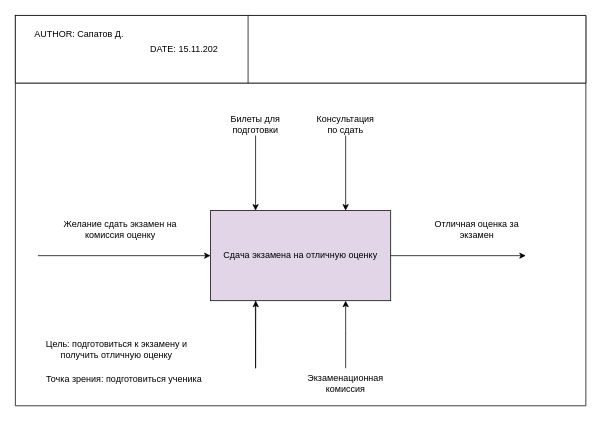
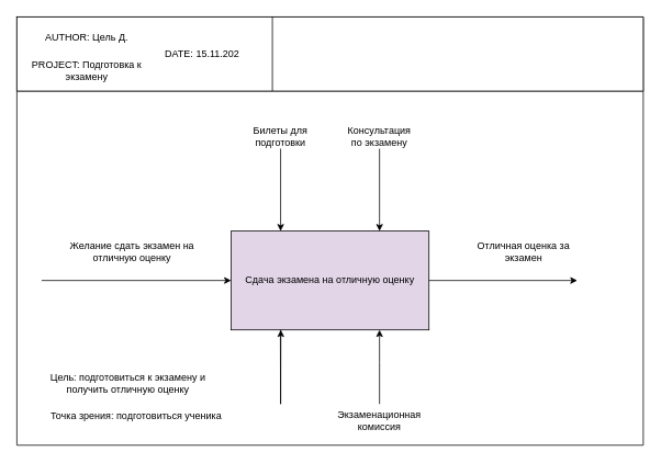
- <mxCell id="19" value="AUTHOR: Сапатов Д." style="text;html=1;strokeColor=none;fillColor=none;align=center;verticalAlign=middle;whiteSpace=wrap;rounded=0;" parent="1" vertex="1"><mxGeometry x="30" y="30" width="150" height="30" as="geometry" /></mxCell>
+ <mxCell id="19" value="AUTHOR: Цель Д." style="text;html=1;strokeColor=none;fillColor=none;align=center;verticalAlign=middle;whiteSpace=wrap;rounded=0;" parent="1" vertex="1"><mxGeometry x="30" y="30" width="150" height="30" as="geometry" /></mxCell>
+ <mxCell id="20" value="PROJECT: Подготовка к экзамену" style="text;html=1;strokeColor=none;fillColor=none;align=center;verticalAlign=middle;whiteSpace=wrap;rounded=0;" parent="1" vertex="1"><mxGeometry x="30" y="70" width="150" height="30" as="geometry" /></mxCell>
- <mxCell id="24" value="Консультация по сдать" style="text;html=1;strokeColor=none;fillColor=none;align=center;verticalAlign=middle;whiteSpace=wrap;rounded=0;" vertex="1" parent="1"><mxGeometry x="420" y="150" width="80" height="30" as="geometry" /></mxCell>
+ <mxCell id="24" value="Консультация по экзамену" style="text;html=1;strokeColor=none;fillColor=none;align=center;verticalAlign=middle;whiteSpace=wrap;rounded=0;" vertex="1" parent="1"><mxGeometry x="420" y="150" width="80" height="30" as="geometry" /></mxCell>
- <mxCell id="10" value="Желание сдать экзамен на комиссия оценку" style="text;html=1;strokeColor=none;fillColor=none;align=center;verticalAlign=middle;whiteSpace=wrap;rounded=0;" parent="1" vertex="1"><mxGeometry x="60" y="290" width="200" height="30" as="geometry" /></mxCell>
+ <mxCell id="10" value="Желание сдать экзамен на отличную оценку" style="text;html=1;strokeColor=none;fillColor=none;align=center;verticalAlign=middle;whiteSpace=wrap;rounded=0;" parent="1" vertex="1"><mxGeometry x="60" y="290" width="200" height="30" as="geometry" /></mxCell>
